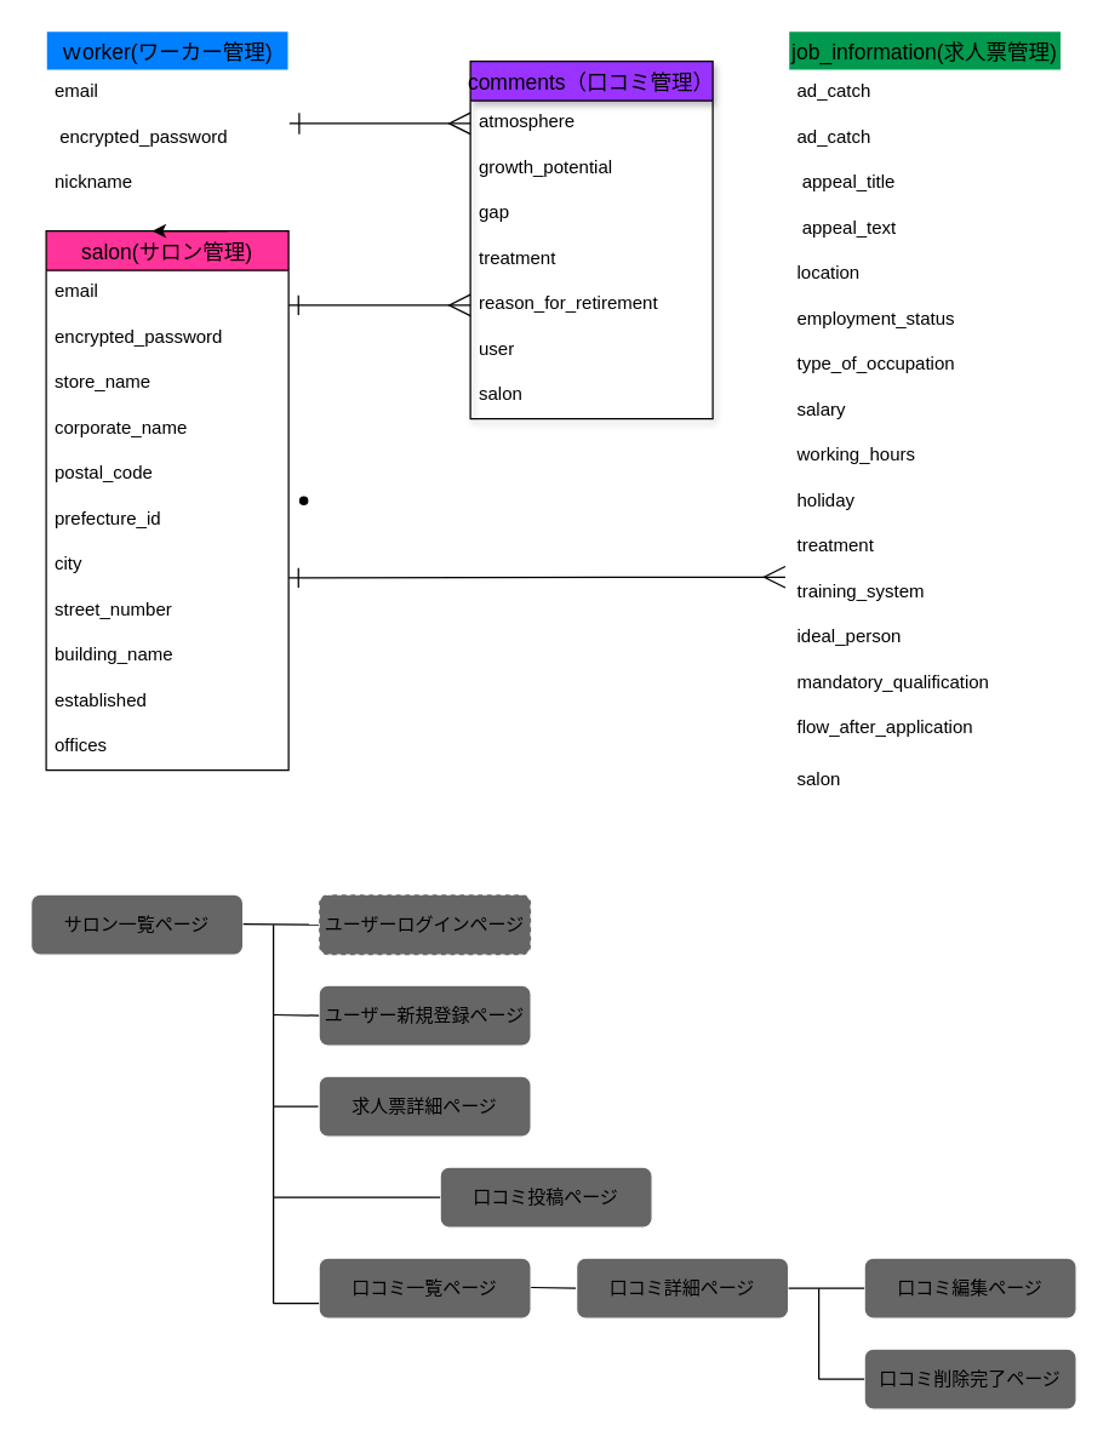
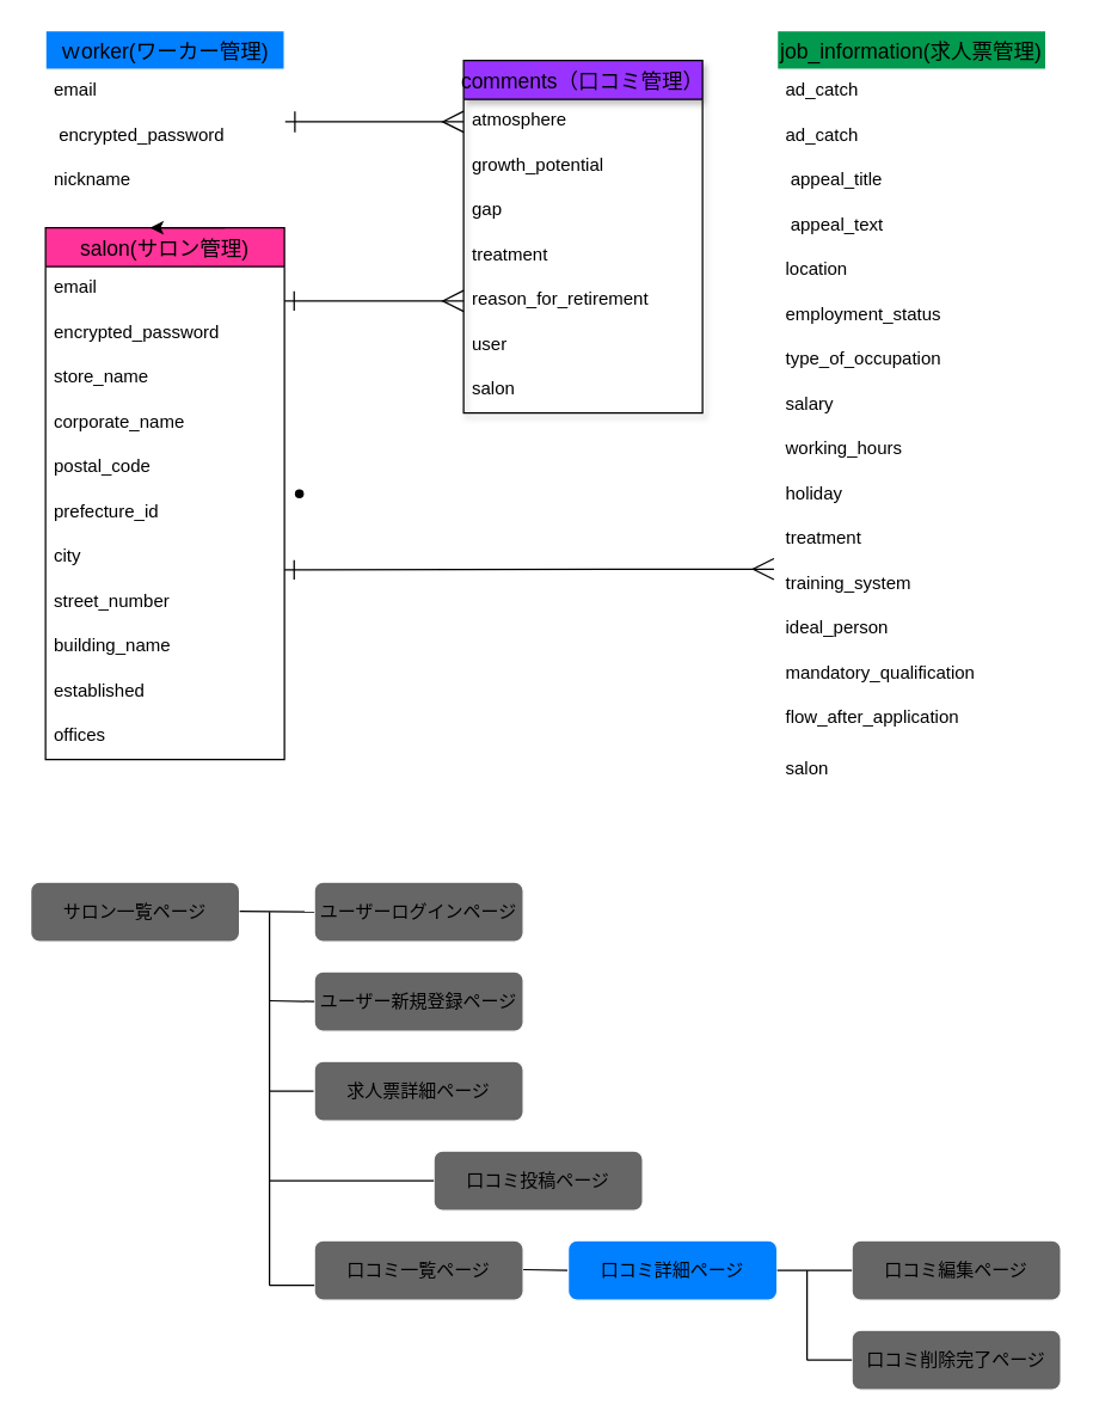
- <mxCell id="50" value="ユーザーログインページ" style="rounded=1;whiteSpace=wrap;html=1;strokeColor=#FFFFFF;fillColor=#666666;dashed=1;" vertex="1" parent="1"><mxGeometry x="210" y="590" width="140" height="40" as="geometry" /></mxCell>
+ <mxCell id="50" value="ユーザーログインページ" style="rounded=1;whiteSpace=wrap;html=1;strokeColor=#FFFFFF;fillColor=#666666;" vertex="1" parent="1"><mxGeometry x="210" y="590" width="140" height="40" as="geometry" /></mxCell>
- <mxCell id="60" value="口コミ詳細ページ" style="rounded=1;whiteSpace=wrap;html=1;strokeColor=#FFFFFF;fillColor=#666666;" vertex="1" parent="1"><mxGeometry x="380" y="830" width="140" height="40" as="geometry" /></mxCell>
+ <mxCell id="60" value="口コミ詳細ページ" style="rounded=1;whiteSpace=wrap;html=1;strokeColor=#FFFFFF;fillColor=#007fff;" vertex="1" parent="1"><mxGeometry x="380" y="830" width="140" height="40" as="geometry" /></mxCell>
